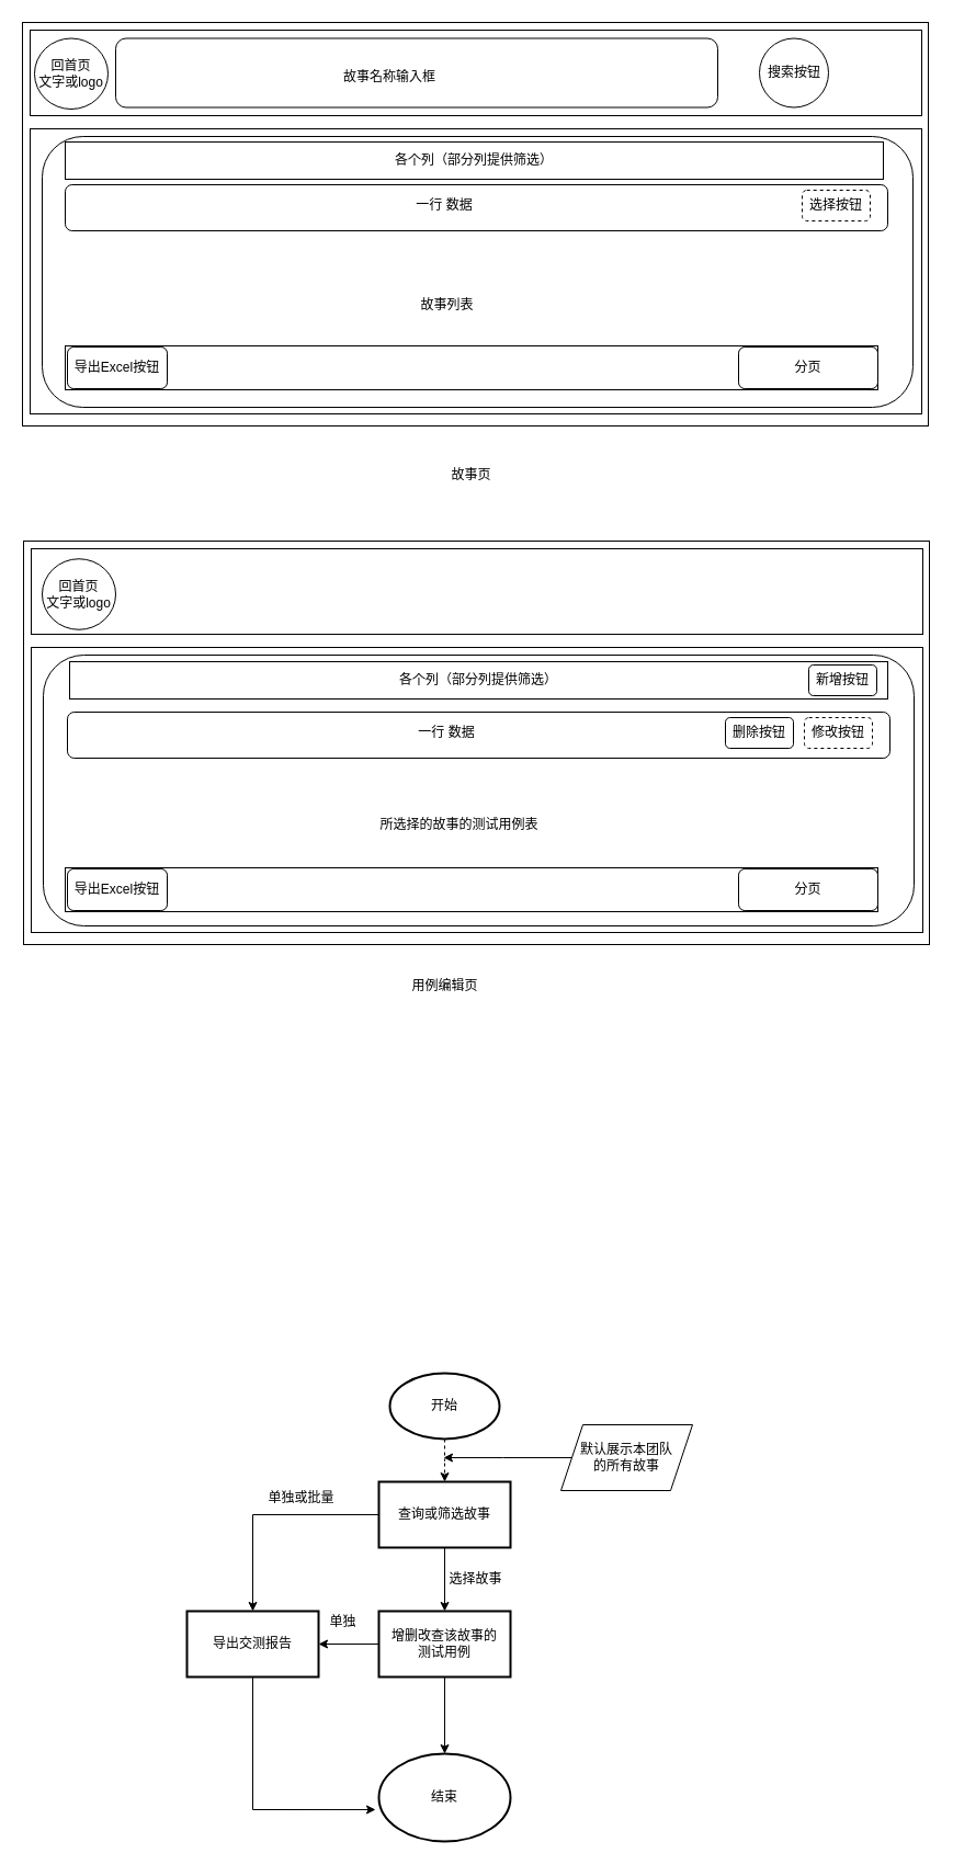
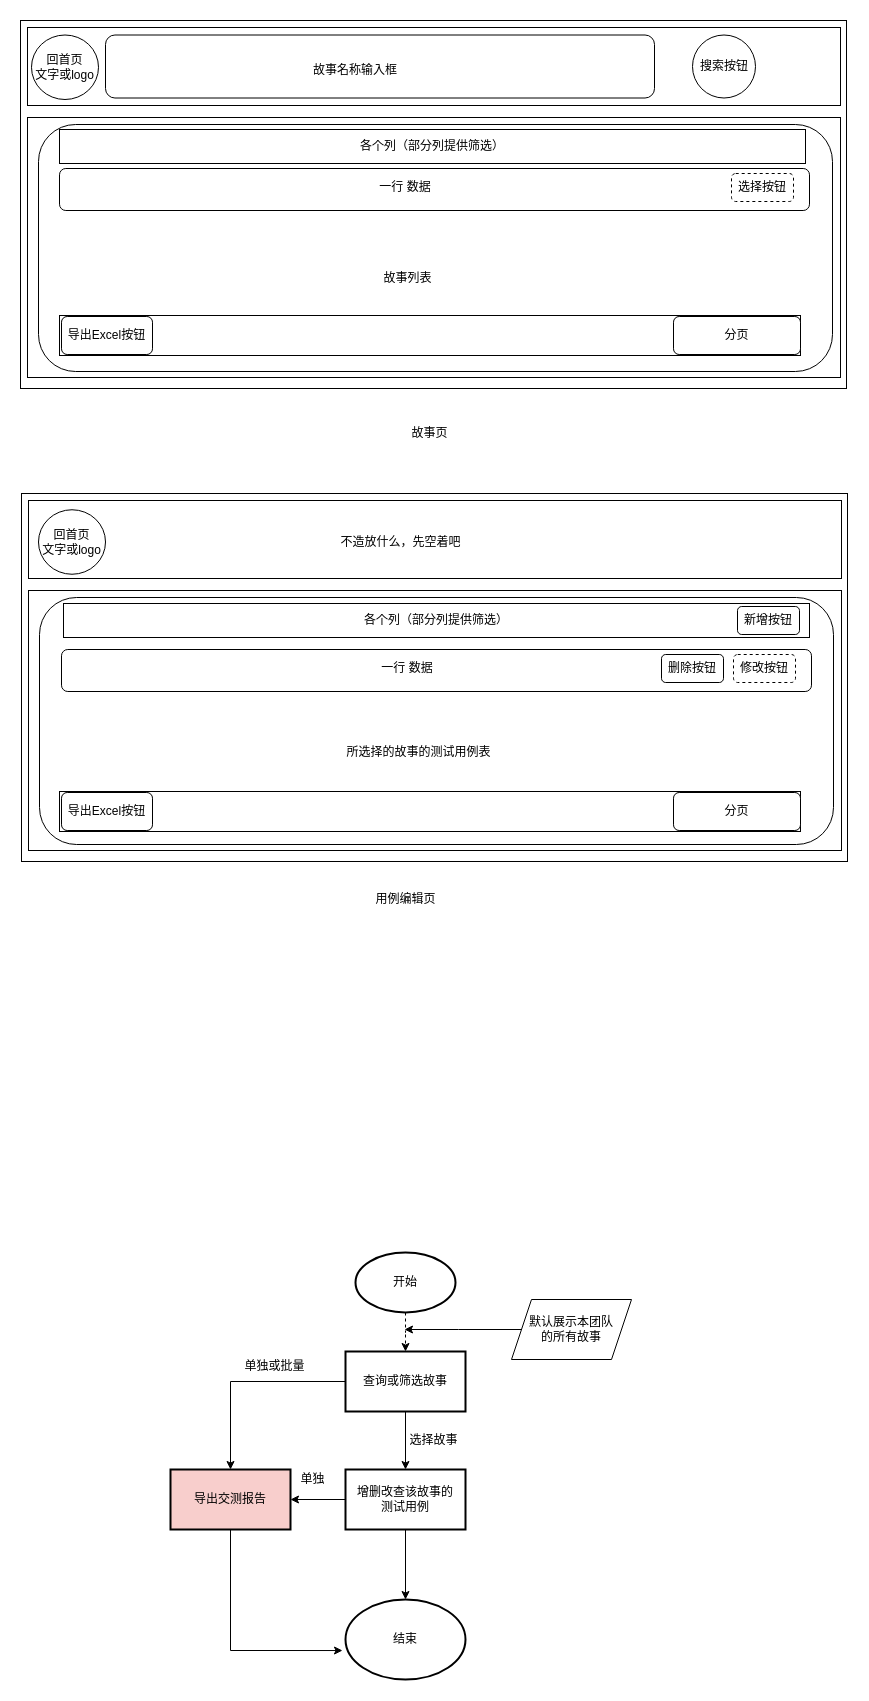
+ <mxCell id="16" value="不造放什么，先空着吧" style="text;html=1;strokeColor=none;fillColor=none;align=center;verticalAlign=middle;whiteSpace=wrap;rounded=0;" parent="1" vertex="1"><mxGeometry x="179" y="517" width="443" height="49" as="geometry" /></mxCell>
- <mxCell id="50" value="导出交测报告" style="whiteSpace=wrap;html=1;strokeWidth=2;" vertex="1" parent="1"><mxGeometry x="170" y="1469" width="120" height="60" as="geometry" /></mxCell>
+ <mxCell id="50" value="导出交测报告" style="whiteSpace=wrap;html=1;strokeWidth=2;fillColor=#f8cecc;" vertex="1" parent="1"><mxGeometry x="170" y="1469" width="120" height="60" as="geometry" /></mxCell>
